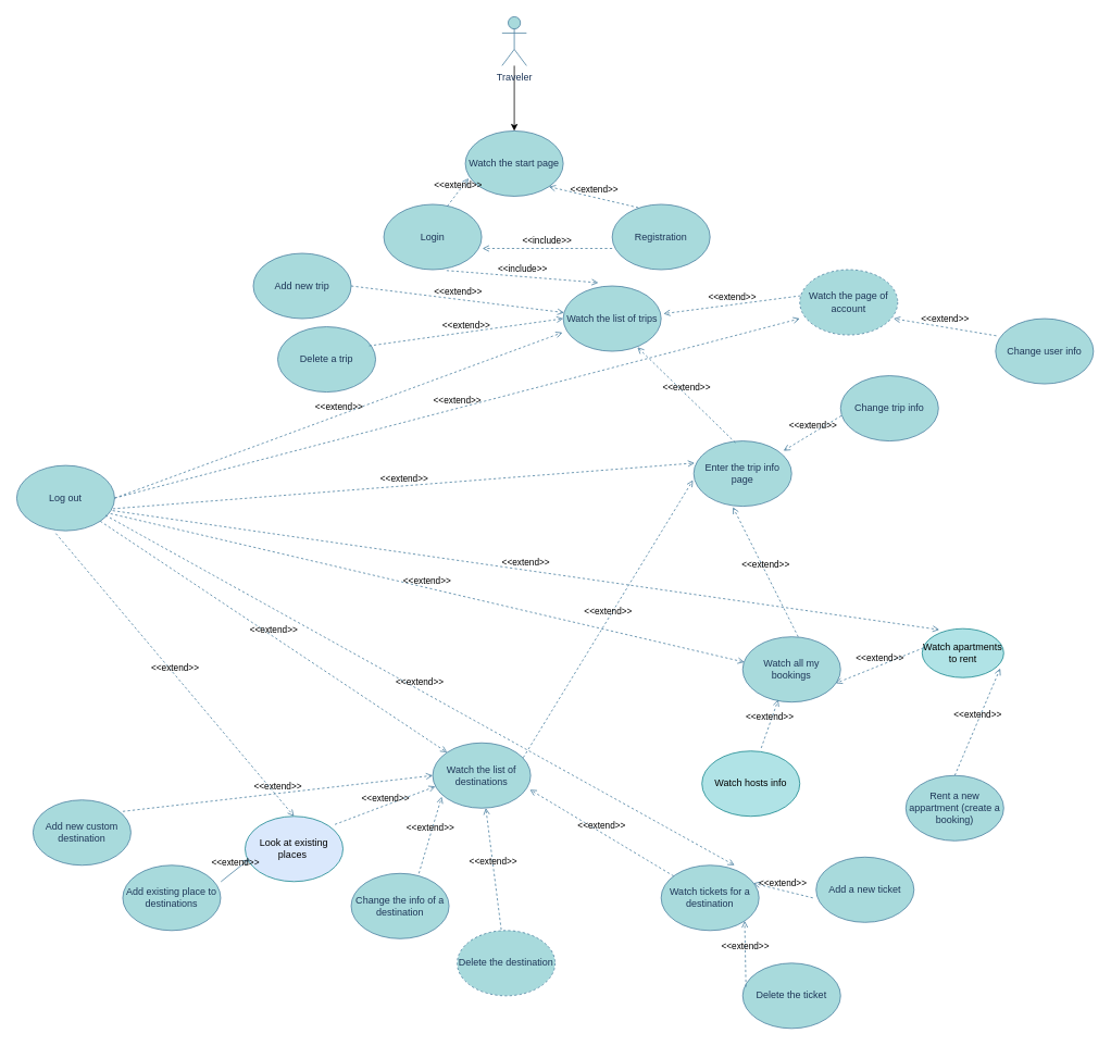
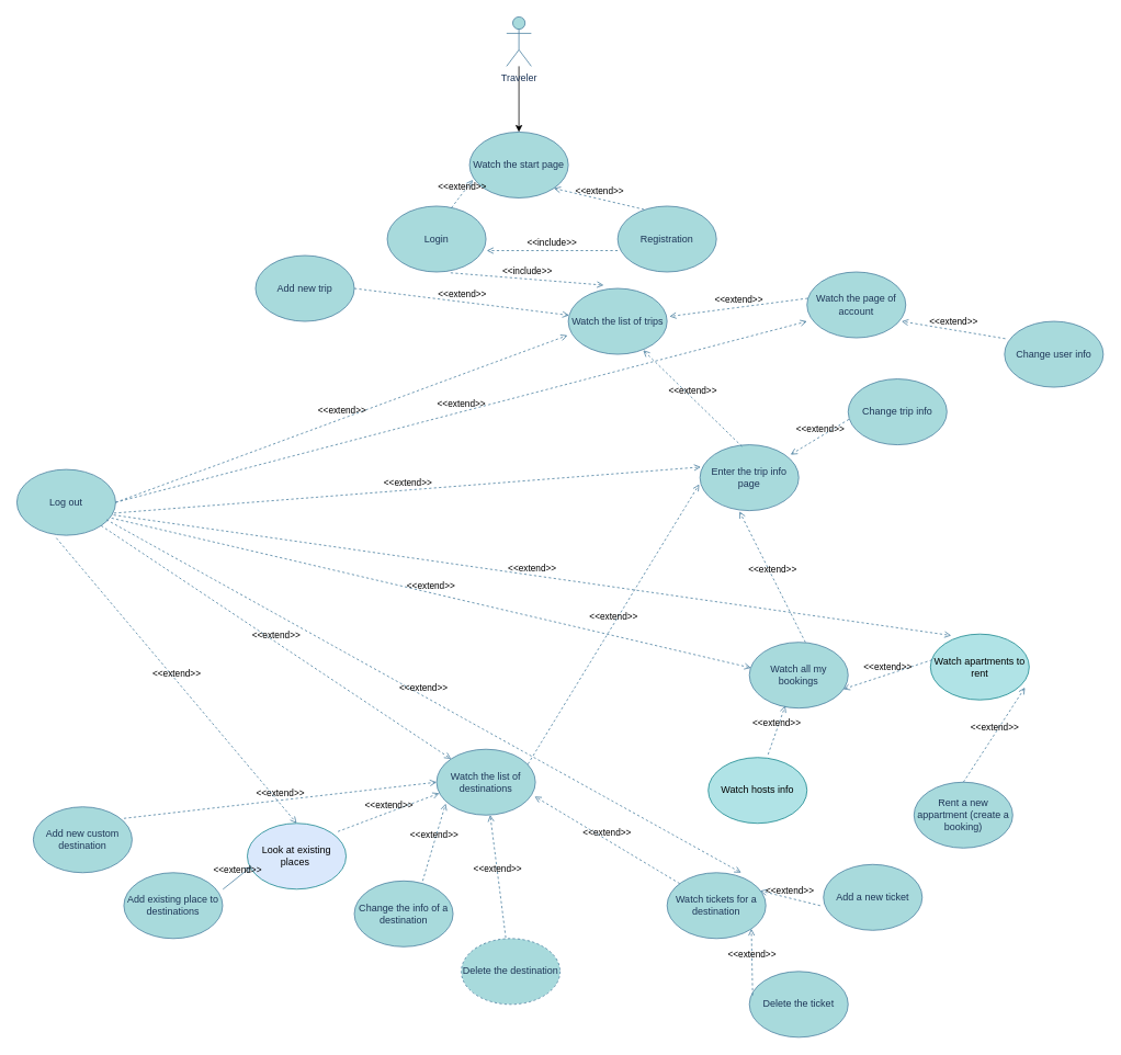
- <mxCell id="18" value="Watch the page of account" style="ellipse;whiteSpace=wrap;html=1;labelBackgroundColor=none;fillColor=#A8DADC;strokeColor=#457B9D;fontColor=#1D3557;dashed=1;" parent="1" vertex="1"><mxGeometry x="980" y="330" width="120" height="80" as="geometry" /></mxCell>
+ <mxCell id="18" value="Watch the page of account" style="ellipse;whiteSpace=wrap;html=1;labelBackgroundColor=none;fillColor=#A8DADC;strokeColor=#457B9D;fontColor=#1D3557;" parent="1" vertex="1"><mxGeometry x="980" y="330" width="120" height="80" as="geometry" /></mxCell>
- <mxCell id="56" value="&amp;lt;&amp;lt;extend&amp;gt;&amp;gt;" style="html=1;verticalAlign=bottom;labelBackgroundColor=none;endArrow=open;endFill=0;dashed=1;rounded=0;exitX=0.933;exitY=0.292;exitDx=0;exitDy=0;strokeColor=#457B9D;fontColor=default;exitPerimeter=0;entryX=0;entryY=0.5;entryDx=0;entryDy=0;" edge="1" parent="1" source="55" target="7"><mxGeometry width="160" relative="1" as="geometry"><mxPoint x="440" y="360" as="sourcePoint" /><mxPoint x="701" y="393" as="targetPoint" /></mxGeometry></mxCell>
- <mxCell id="55" value="Delete a trip" style="ellipse;whiteSpace=wrap;html=1;labelBackgroundColor=none;fillColor=#A8DADC;strokeColor=#457B9D;fontColor=#1D3557;" vertex="1" parent="1"><mxGeometry x="340" y="400" width="120" height="80" as="geometry" /></mxCell>
- <mxCell id="45" value="Watch apartments to rent" style="ellipse;whiteSpace=wrap;html=1;fillColor=#b0e3e6;strokeColor=#0e8088;" vertex="1" parent="1"><mxGeometry x="1130" y="770" width="100" height="60" as="geometry" /></mxCell>
+ <mxCell id="45" value="Watch apartments to rent" style="ellipse;whiteSpace=wrap;html=1;fillColor=#b0e3e6;strokeColor=#0e8088;" vertex="1" parent="1"><mxGeometry x="1130" y="770" width="120" height="80" as="geometry" /></mxCell>
